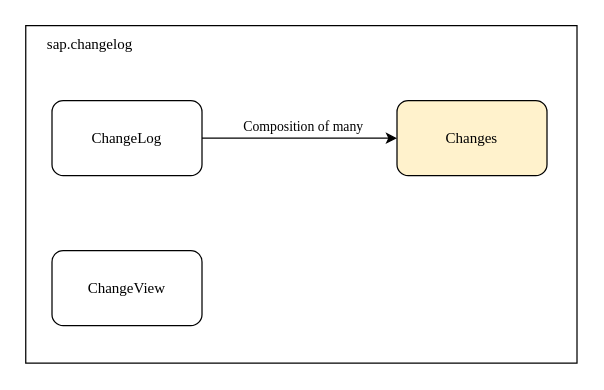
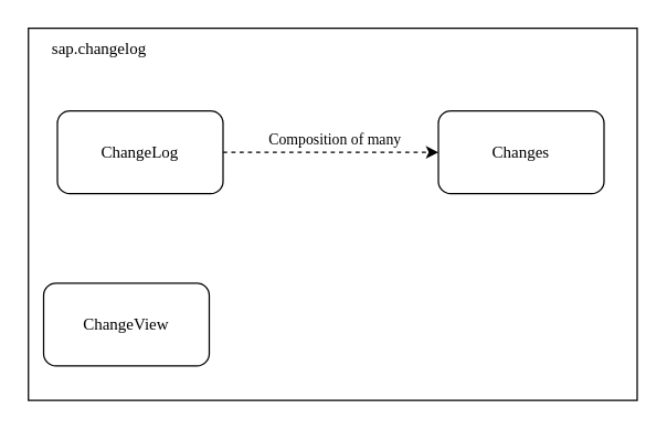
- <mxCell id="6" value="" style="endArrow=classic;html=1;entryX=0;entryY=0.5;entryDx=0;entryDy=0;" parent="1" source="3" target="4" edge="1"><mxGeometry width="50" height="50" relative="1" as="geometry"><mxPoint x="231" y="190" as="sourcePoint" /><mxPoint x="281" y="140" as="targetPoint" /></mxGeometry></mxCell>
+ <mxCell id="6" value="" style="endArrow=classic;html=1;entryX=0;entryY=0.5;entryDx=0;entryDy=0;dashed=1;" parent="1" source="3" target="4" edge="1"><mxGeometry width="50" height="50" relative="1" as="geometry"><mxPoint x="231" y="190" as="sourcePoint" /><mxPoint x="281" y="140" as="targetPoint" /></mxGeometry></mxCell>
- <mxCell id="4" value="&lt;font face=&quot;Comic Sans MS&quot;&gt;Changes&lt;/font&gt;" style="rounded=1;whiteSpace=wrap;html=1;fillColor=#fff2cc;" parent="1" vertex="1"><mxGeometry x="317" y="80" width="120" height="60" as="geometry" /></mxCell>
+ <mxCell id="4" value="&lt;font face=&quot;Comic Sans MS&quot;&gt;Changes&lt;/font&gt;" style="rounded=1;whiteSpace=wrap;html=1;" parent="1" vertex="1"><mxGeometry x="317" y="80" width="120" height="60" as="geometry" /></mxCell>
- <mxCell id="5" value="&lt;font face=&quot;Comic Sans MS&quot;&gt;ChangeView&lt;/font&gt;" style="rounded=1;whiteSpace=wrap;html=1;" parent="1" vertex="1"><mxGeometry x="41" y="200" width="120" height="60" as="geometry" /></mxCell>
+ <mxCell id="5" value="&lt;font face=&quot;Comic Sans MS&quot;&gt;ChangeView&lt;/font&gt;" style="rounded=1;whiteSpace=wrap;html=1;" parent="1" vertex="1"><mxGeometry x="31" y="205" width="120" height="60" as="geometry" /></mxCell>
